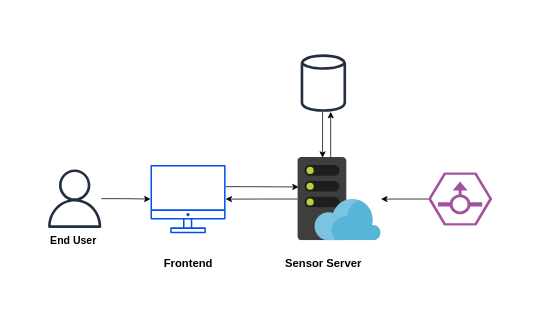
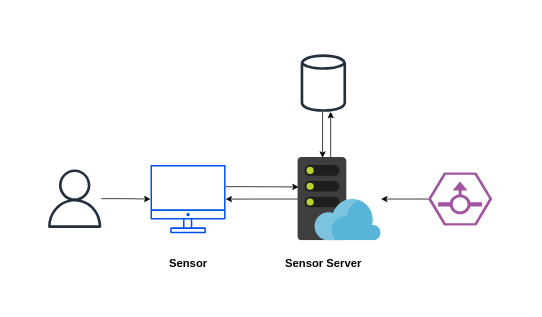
- <mxCell id="14" value="&lt;font size=&quot;1&quot;&gt;&lt;b style=&quot;font-size: 14px&quot;&gt;End User&lt;/b&gt;&lt;/font&gt;" style="text;html=1;align=center;verticalAlign=middle;resizable=0;points=[];autosize=1;strokeColor=none;" vertex="1" parent="1"><mxGeometry x="57" y="310" width="80" height="20" as="geometry" /></mxCell>
- <mxCell id="16" value="&lt;b style=&quot;font-size: 15px&quot;&gt;Frontend&lt;/b&gt;" style="text;html=1;align=center;verticalAlign=middle;resizable=0;points=[];autosize=1;strokeColor=none;" vertex="1" parent="1"><mxGeometry x="210" y="340" width="80" height="20" as="geometry" /></mxCell>
+ <mxCell id="16" value="&lt;b style=&quot;font-size: 15px&quot;&gt;Sensor&lt;/b&gt;" style="text;html=1;align=center;verticalAlign=middle;resizable=0;points=[];autosize=1;strokeColor=none;" vertex="1" parent="1"><mxGeometry x="210" y="340" width="80" height="20" as="geometry" /></mxCell>
